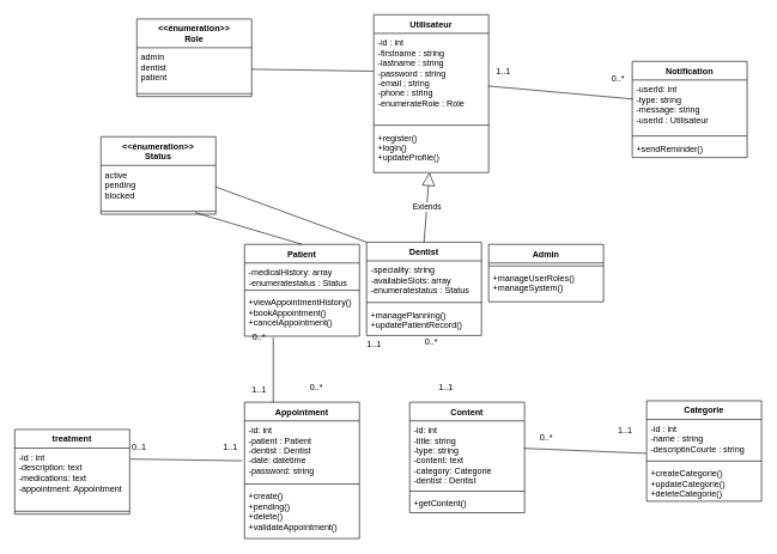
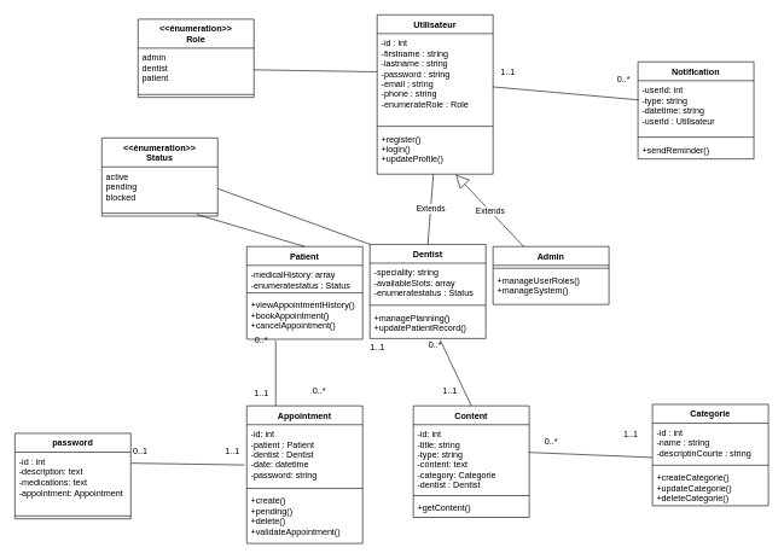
- <mxCell id="33" value="-userId: int&#10;-type: string&#10;-message: string&#10;-userId : Utilisateur" style="text;strokeColor=none;fillColor=none;align=left;verticalAlign=top;spacingLeft=4;spacingRight=4;overflow=hidden;rotatable=0;points=[[0,0.5],[1,0.5]];portConstraint=eastwest;" parent="32" vertex="1"><mxGeometry y="26" width="160" height="74" as="geometry" /></mxCell>
+ <mxCell id="33" value="-userId: int&#10;-type: string&#10;-datetime: string&#10;-userId : Utilisateur" style="text;strokeColor=none;fillColor=none;align=left;verticalAlign=top;spacingLeft=4;spacingRight=4;overflow=hidden;rotatable=0;points=[[0,0.5],[1,0.5]];portConstraint=eastwest;" parent="32" vertex="1"><mxGeometry y="26" width="160" height="74" as="geometry" /></mxCell>
- <mxCell id="40" value="Extends" style="endArrow=block;endSize=16;endFill=0;html=1;exitX=0.5;exitY=0;exitDx=0;exitDy=0;" parent="1" source="17" target="5" edge="1"><mxGeometry width="160" relative="1" as="geometry"><mxPoint x="640" y="300" as="sourcePoint" /><mxPoint x="800" y="300" as="targetPoint" /></mxGeometry></mxCell>
+ <mxCell id="40" value="Extends" style="endArrow=none;endSize=16;endFill=0;html=1;exitX=0.5;exitY=0;exitDx=0;exitDy=0;" parent="1" source="17" target="5" edge="1"><mxGeometry width="160" relative="1" as="geometry"><mxPoint x="640" y="300" as="sourcePoint" /><mxPoint x="800" y="300" as="targetPoint" /></mxGeometry></mxCell>
+ <mxCell id="41" value="Extends" style="endArrow=block;endSize=16;endFill=0;html=1;entryX=0.678;entryY=1.013;entryDx=0;entryDy=0;entryPerimeter=0;" parent="1" source="21" target="5" edge="1"><mxGeometry width="160" relative="1" as="geometry"><mxPoint x="700" y="280" as="sourcePoint" /><mxPoint x="640" y="250" as="targetPoint" /></mxGeometry></mxCell>
+ <mxCell id="47" value="" style="endArrow=none;html=1;entryX=0.606;entryY=1.048;entryDx=0;entryDy=0;entryPerimeter=0;exitX=0.5;exitY=0;exitDx=0;exitDy=0;" parent="1" source="24" target="20" edge="1"><mxGeometry width="50" height="50" relative="1" as="geometry"><mxPoint x="610" y="530" as="sourcePoint" /><mxPoint x="660" y="480" as="targetPoint" /></mxGeometry></mxCell>
- <mxCell id="58" value="treatment" style="swimlane;fontStyle=1;align=center;verticalAlign=top;childLayout=stackLayout;horizontal=1;startSize=26;horizontalStack=0;resizeParent=1;resizeParentMax=0;resizeLast=0;collapsible=1;marginBottom=0;whiteSpace=wrap;html=1;" vertex="1" parent="1"><mxGeometry x="20" y="598" width="160" height="118" as="geometry" /></mxCell>
+ <mxCell id="58" value="password" style="swimlane;fontStyle=1;align=center;verticalAlign=top;childLayout=stackLayout;horizontal=1;startSize=26;horizontalStack=0;resizeParent=1;resizeParentMax=0;resizeLast=0;collapsible=1;marginBottom=0;whiteSpace=wrap;html=1;" vertex="1" parent="1"><mxGeometry x="20" y="598" width="160" height="118" as="geometry" /></mxCell>
